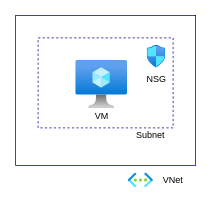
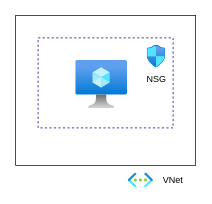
- <mxCell id="9" value="VM" style="text;html=1;strokeColor=none;fillColor=none;align=center;verticalAlign=middle;whiteSpace=wrap;rounded=0;dashed=1;" vertex="1" parent="1"><mxGeometry x="104.5" y="144" width="60" height="20" as="geometry" /></mxCell>
- <mxCell id="5" value="Subnet" style="text;html=1;strokeColor=none;fillColor=none;align=center;verticalAlign=middle;whiteSpace=wrap;rounded=0;dashed=1;" vertex="1" parent="1"><mxGeometry x="170" y="170" width="60" height="20" as="geometry" /></mxCell>
